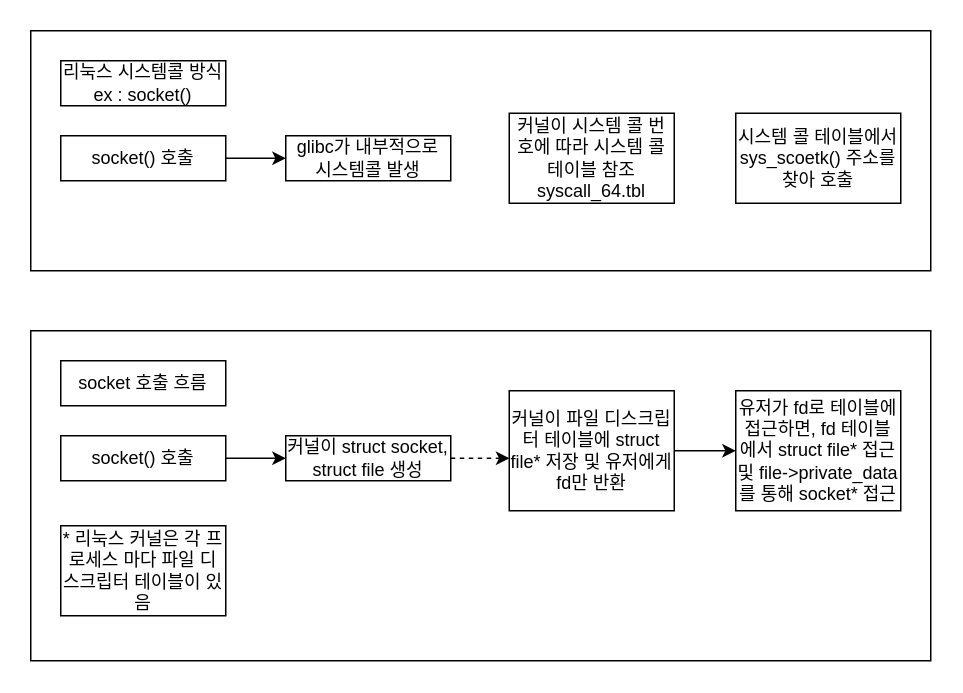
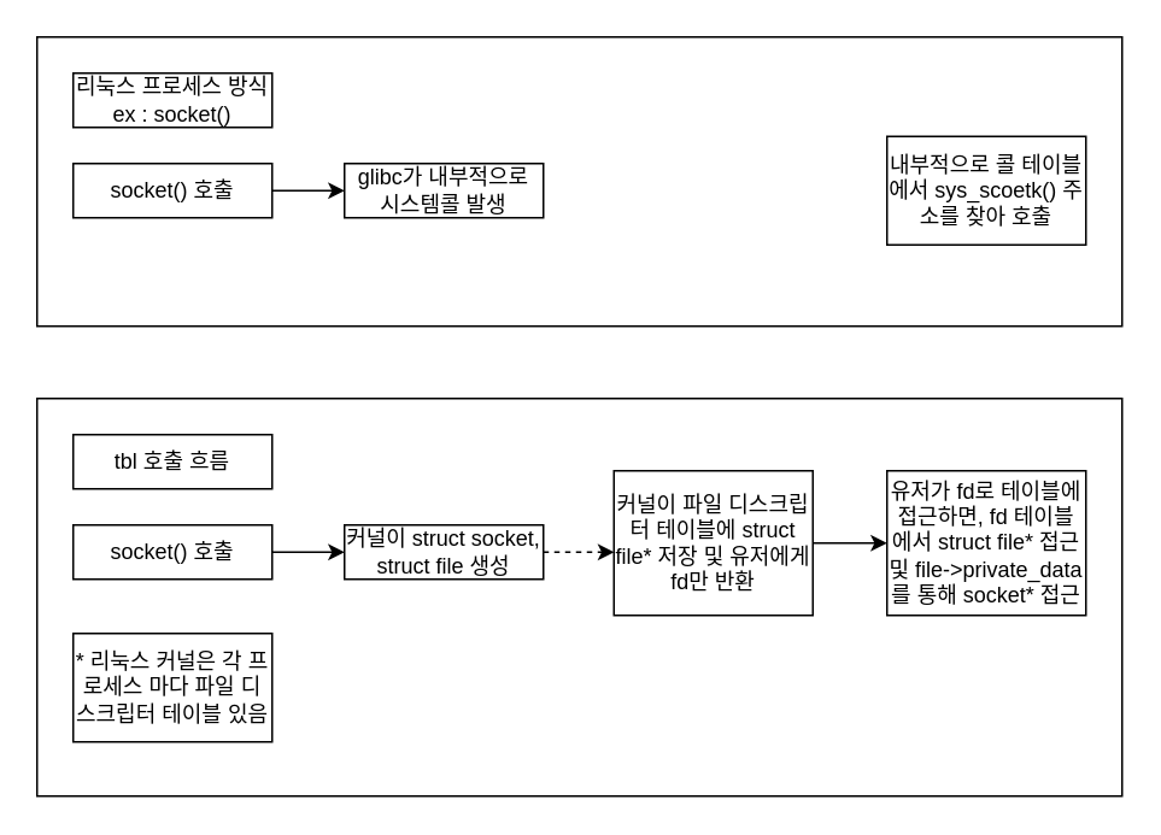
- <mxCell id="3" value="리눅스 시스템콜 방식&lt;br&gt;ex : socket()" style="rounded=0;whiteSpace=wrap;html=1;" vertex="1" parent="1"><mxGeometry x="40" y="40" width="110" height="30" as="geometry" /></mxCell>
+ <mxCell id="3" value="리눅스 프로세스 방식&lt;br&gt;ex : socket()" style="rounded=0;whiteSpace=wrap;html=1;" vertex="1" parent="1"><mxGeometry x="40" y="40" width="110" height="30" as="geometry" /></mxCell>
- <mxCell id="7" value="커널이 시스템 콜 번호에 따라 시스템 콜 테이블 참조syscall_64.tbl" style="rounded=0;whiteSpace=wrap;html=1;" vertex="1" parent="1"><mxGeometry x="339" y="75" width="110" height="60" as="geometry" /></mxCell>
- <mxCell id="8" value="시스템 콜 테이블에서 sys_scoetk() 주소를 찾아 호출" style="rounded=0;whiteSpace=wrap;html=1;" vertex="1" parent="1"><mxGeometry x="490" y="75" width="110" height="60" as="geometry" /></mxCell>
+ <mxCell id="8" value="내부적으로 콜 테이블에서 sys_scoetk() 주소를 찾아 호출" style="rounded=0;whiteSpace=wrap;html=1;" vertex="1" parent="1"><mxGeometry x="490" y="75" width="110" height="60" as="geometry" /></mxCell>
- <mxCell id="10" value="socket 호출 흐름" style="rounded=0;whiteSpace=wrap;html=1;" vertex="1" parent="1"><mxGeometry x="40" y="240" width="110" height="30" as="geometry" /></mxCell>
+ <mxCell id="10" value="tbl 호출 흐름" style="rounded=0;whiteSpace=wrap;html=1;" vertex="1" parent="1"><mxGeometry x="40" y="240" width="110" height="30" as="geometry" /></mxCell>
- <mxCell id="18" value="* 리눅스 커널은 각 프로세스 마다 파일 디스크립터 테이블이 있음" style="rounded=0;whiteSpace=wrap;html=1;" vertex="1" parent="1"><mxGeometry x="40" y="350" width="110" height="60" as="geometry" /></mxCell>
+ <mxCell id="18" value="* 리눅스 커널은 각 프로세스 마다 파일 디스크립터 테이블 있음" style="rounded=0;whiteSpace=wrap;html=1;" vertex="1" parent="1"><mxGeometry x="40" y="350" width="110" height="60" as="geometry" /></mxCell>
